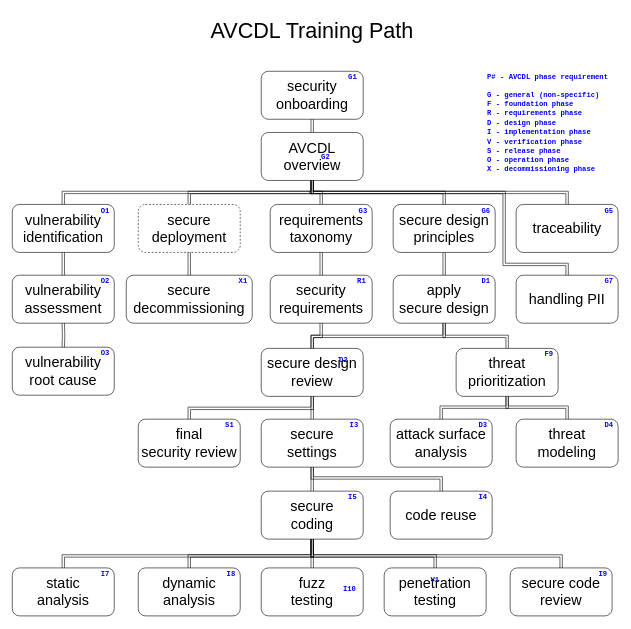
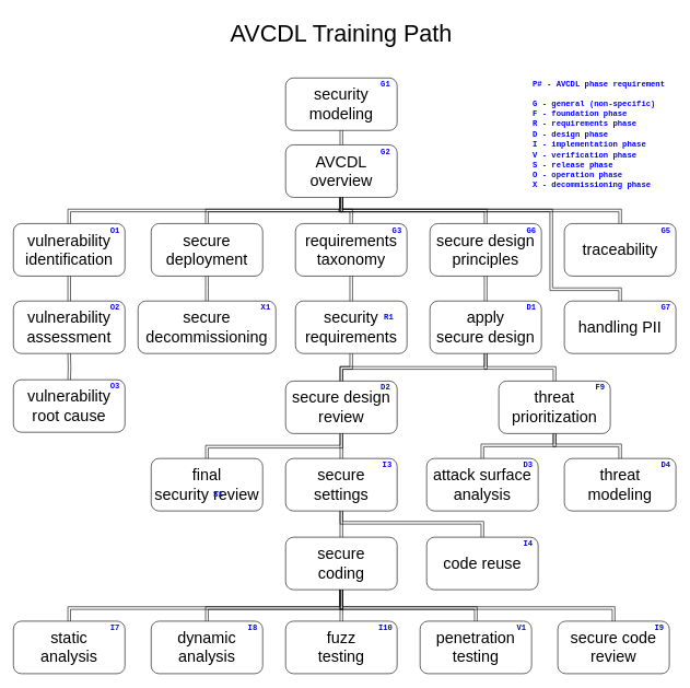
- <mxCell id="3" value="&lt;font style=&quot;font-size: 24px&quot;&gt;security onboarding&lt;/font&gt;" style="rounded=1;whiteSpace=wrap;html=1;fillColor=none;" parent="1" vertex="1"><mxGeometry x="435" y="118" width="170" height="80" as="geometry" /></mxCell>
+ <mxCell id="3" value="&lt;font style=&quot;font-size: 24px&quot;&gt;security modeling&lt;/font&gt;" style="rounded=1;whiteSpace=wrap;html=1;fillColor=none;" parent="1" vertex="1"><mxGeometry x="435" y="118" width="170" height="80" as="geometry" /></mxCell>
- <mxCell id="41" value="&lt;font face=&quot;Courier New&quot; color=&quot;#0000ff&quot;&gt;&lt;b&gt;G2&lt;/b&gt;&lt;/font&gt;" style="text;html=1;strokeColor=none;fillColor=none;align=center;verticalAlign=middle;whiteSpace=wrap;rounded=0;" parent="1" vertex="1"><mxGeometry x="525" y="250" width="35" height="20" as="geometry" /></mxCell>
+ <mxCell id="41" value="&lt;font face=&quot;Courier New&quot; color=&quot;#0000ff&quot;&gt;&lt;b&gt;G2&lt;/b&gt;&lt;/font&gt;" style="text;html=1;strokeColor=none;fillColor=none;align=center;verticalAlign=middle;whiteSpace=wrap;rounded=0;" parent="1" vertex="1"><mxGeometry x="570" y="220" width="35" height="20" as="geometry" /></mxCell>
- <mxCell id="25" value="&lt;span style=&quot;font-size: 24px&quot;&gt;secure deployment&lt;/span&gt;" style="rounded=1;whiteSpace=wrap;html=1;fillColor=none;dashed=1;" parent="1" vertex="1"><mxGeometry x="230" y="340" width="170" height="80" as="geometry" /></mxCell>
+ <mxCell id="25" value="&lt;span style=&quot;font-size: 24px&quot;&gt;secure deployment&lt;/span&gt;" style="rounded=1;whiteSpace=wrap;html=1;fillColor=none;" parent="1" vertex="1"><mxGeometry x="230" y="340" width="170" height="80" as="geometry" /></mxCell>
- <mxCell id="43" value="&lt;font face=&quot;Courier New&quot; color=&quot;#0000ff&quot;&gt;&lt;b&gt;R1&lt;/b&gt;&lt;/font&gt;" style="text;html=1;strokeColor=none;fillColor=none;align=center;verticalAlign=middle;whiteSpace=wrap;rounded=0;" parent="1" vertex="1"><mxGeometry x="585" y="458" width="35" height="20" as="geometry" /></mxCell>
+ <mxCell id="43" value="&lt;font face=&quot;Courier New&quot; color=&quot;#0000ff&quot;&gt;&lt;b&gt;R1&lt;/b&gt;&lt;/font&gt;" style="text;html=1;strokeColor=none;fillColor=none;align=center;verticalAlign=middle;whiteSpace=wrap;rounded=0;" parent="1" vertex="1"><mxGeometry x="575" y="473" width="35" height="20" as="geometry" /></mxCell>
- <mxCell id="42" value="&lt;font face=&quot;Courier New&quot; color=&quot;#0000ff&quot;&gt;&lt;b&gt;D2&lt;/b&gt;&lt;/font&gt;" style="text;html=1;strokeColor=none;fillColor=none;align=center;verticalAlign=middle;whiteSpace=wrap;rounded=0;" parent="1" vertex="1"><mxGeometry x="555" y="590" width="35" height="20" as="geometry" /></mxCell>
+ <mxCell id="42" value="&lt;font face=&quot;Courier New&quot; color=&quot;#0000ff&quot;&gt;&lt;b&gt;D2&lt;/b&gt;&lt;/font&gt;" style="text;html=1;strokeColor=none;fillColor=none;align=center;verticalAlign=middle;whiteSpace=wrap;rounded=0;" parent="1" vertex="1"><mxGeometry x="570" y="580" width="35" height="20" as="geometry" /></mxCell>
- <mxCell id="77" value="&lt;font face=&quot;Courier New&quot; color=&quot;#0000ff&quot;&gt;&lt;b&gt;S1&lt;/b&gt;&lt;/font&gt;" style="text;html=1;strokeColor=none;fillColor=none;align=center;verticalAlign=middle;whiteSpace=wrap;rounded=0;" parent="1" vertex="1"><mxGeometry x="365" y="698" width="35" height="20" as="geometry" /></mxCell>
+ <mxCell id="77" value="&lt;font face=&quot;Courier New&quot; color=&quot;#0000ff&quot;&gt;&lt;b&gt;S1&lt;/b&gt;&lt;/font&gt;" style="text;html=1;strokeColor=none;fillColor=none;align=center;verticalAlign=middle;whiteSpace=wrap;rounded=0;" parent="1" vertex="1"><mxGeometry x="315" y="743" width="35" height="20" as="geometry" /></mxCell>
- <mxCell id="45" value="&lt;font face=&quot;Courier New&quot; color=&quot;#0000ff&quot;&gt;&lt;b&gt;I5&lt;/b&gt;&lt;/font&gt;" style="text;html=1;strokeColor=none;fillColor=none;align=center;verticalAlign=middle;whiteSpace=wrap;rounded=0;" parent="1" vertex="1"><mxGeometry x="570" y="818" width="35" height="20" as="geometry" /></mxCell>
- <mxCell id="55" value="&lt;font face=&quot;Courier New&quot; color=&quot;#0000ff&quot;&gt;&lt;b&gt;V1&lt;/b&gt;&lt;/font&gt;" style="text;html=1;strokeColor=none;fillColor=none;align=center;verticalAlign=middle;whiteSpace=wrap;rounded=0;" parent="1" vertex="1"><mxGeometry x="710" y="956" width="30" height="20" as="geometry" /></mxCell>
+ <mxCell id="55" value="&lt;font face=&quot;Courier New&quot; color=&quot;#0000ff&quot;&gt;&lt;b&gt;V1&lt;/b&gt;&lt;/font&gt;" style="text;html=1;strokeColor=none;fillColor=none;align=center;verticalAlign=middle;whiteSpace=wrap;rounded=0;" parent="1" vertex="1"><mxGeometry x="780" y="946" width="30" height="20" as="geometry" /></mxCell>
- <mxCell id="53" value="&lt;font face=&quot;Courier New&quot; color=&quot;#0000ff&quot;&gt;&lt;b&gt;I10&lt;/b&gt;&lt;/font&gt;" style="text;html=1;strokeColor=none;fillColor=none;align=center;verticalAlign=middle;whiteSpace=wrap;rounded=0;" parent="1" vertex="1"><mxGeometry x="565" y="971" width="35" height="20" as="geometry" /></mxCell>
+ <mxCell id="53" value="&lt;font face=&quot;Courier New&quot; color=&quot;#0000ff&quot;&gt;&lt;b&gt;I10&lt;/b&gt;&lt;/font&gt;" style="text;html=1;strokeColor=none;fillColor=none;align=center;verticalAlign=middle;whiteSpace=wrap;rounded=0;" parent="1" vertex="1"><mxGeometry x="570" y="946" width="35" height="20" as="geometry" /></mxCell>
